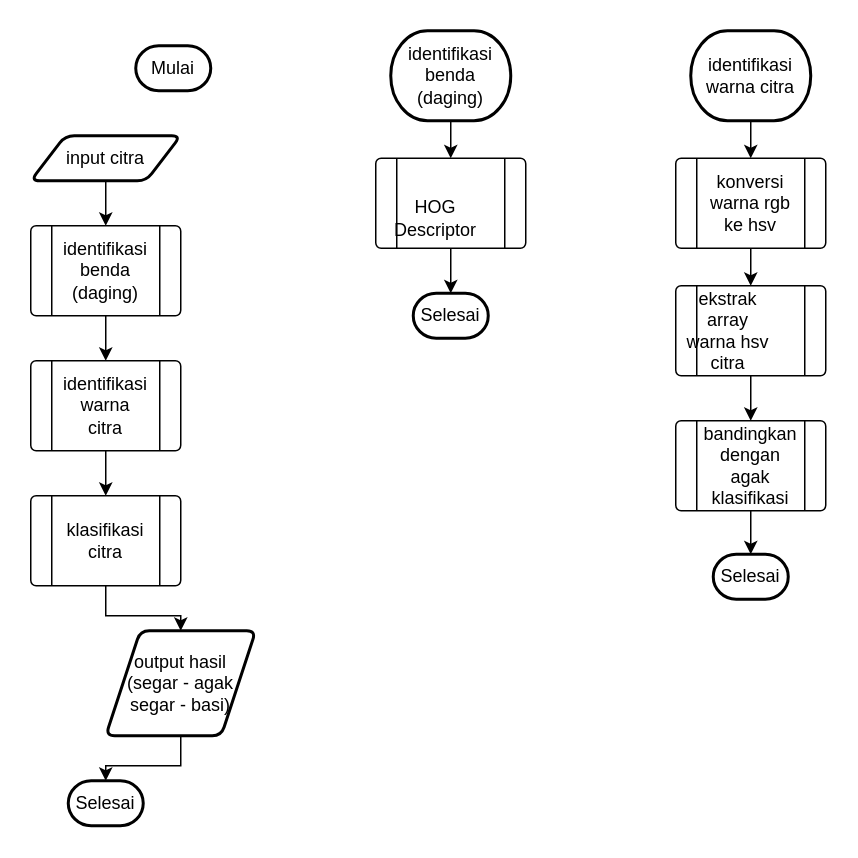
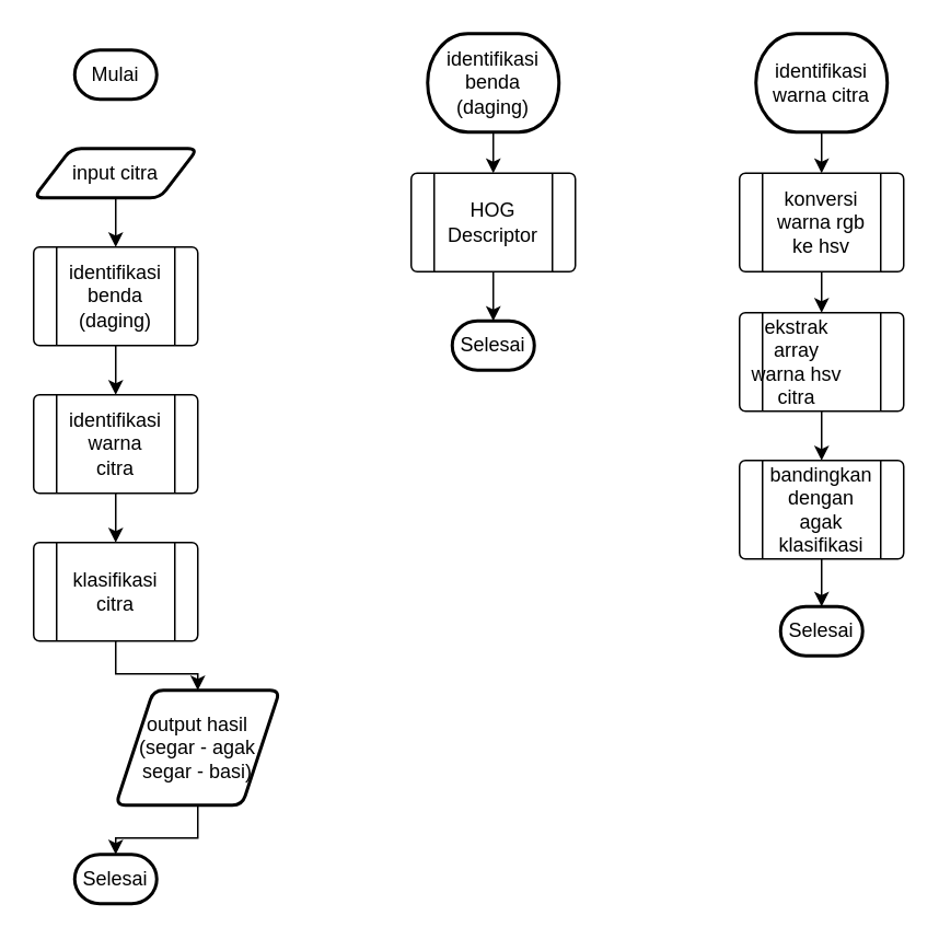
- <mxCell id="2" value="Mulai" style="strokeWidth=2;html=1;shape=mxgraph.flowchart.terminator;whiteSpace=wrap;" vertex="1" parent="1"><mxGeometry x="90" y="30" width="50" height="30" as="geometry" /></mxCell>
+ <mxCell id="2" value="Mulai" style="strokeWidth=2;html=1;shape=mxgraph.flowchart.terminator;whiteSpace=wrap;" vertex="1" parent="1"><mxGeometry x="45" y="30" width="50" height="30" as="geometry" /></mxCell>
- <mxCell id="21" value="HOG Descriptor" style="text;html=1;strokeColor=none;fillColor=none;align=center;verticalAlign=middle;whiteSpace=wrap;rounded=0;" vertex="1" parent="1"><mxGeometry x="260" y="130" width="60" height="30" as="geometry" /></mxCell>
+ <mxCell id="21" value="HOG Descriptor" style="text;html=1;strokeColor=none;fillColor=none;align=center;verticalAlign=middle;whiteSpace=wrap;rounded=0;" vertex="1" parent="1"><mxGeometry x="270" y="120" width="60" height="30" as="geometry" /></mxCell>
